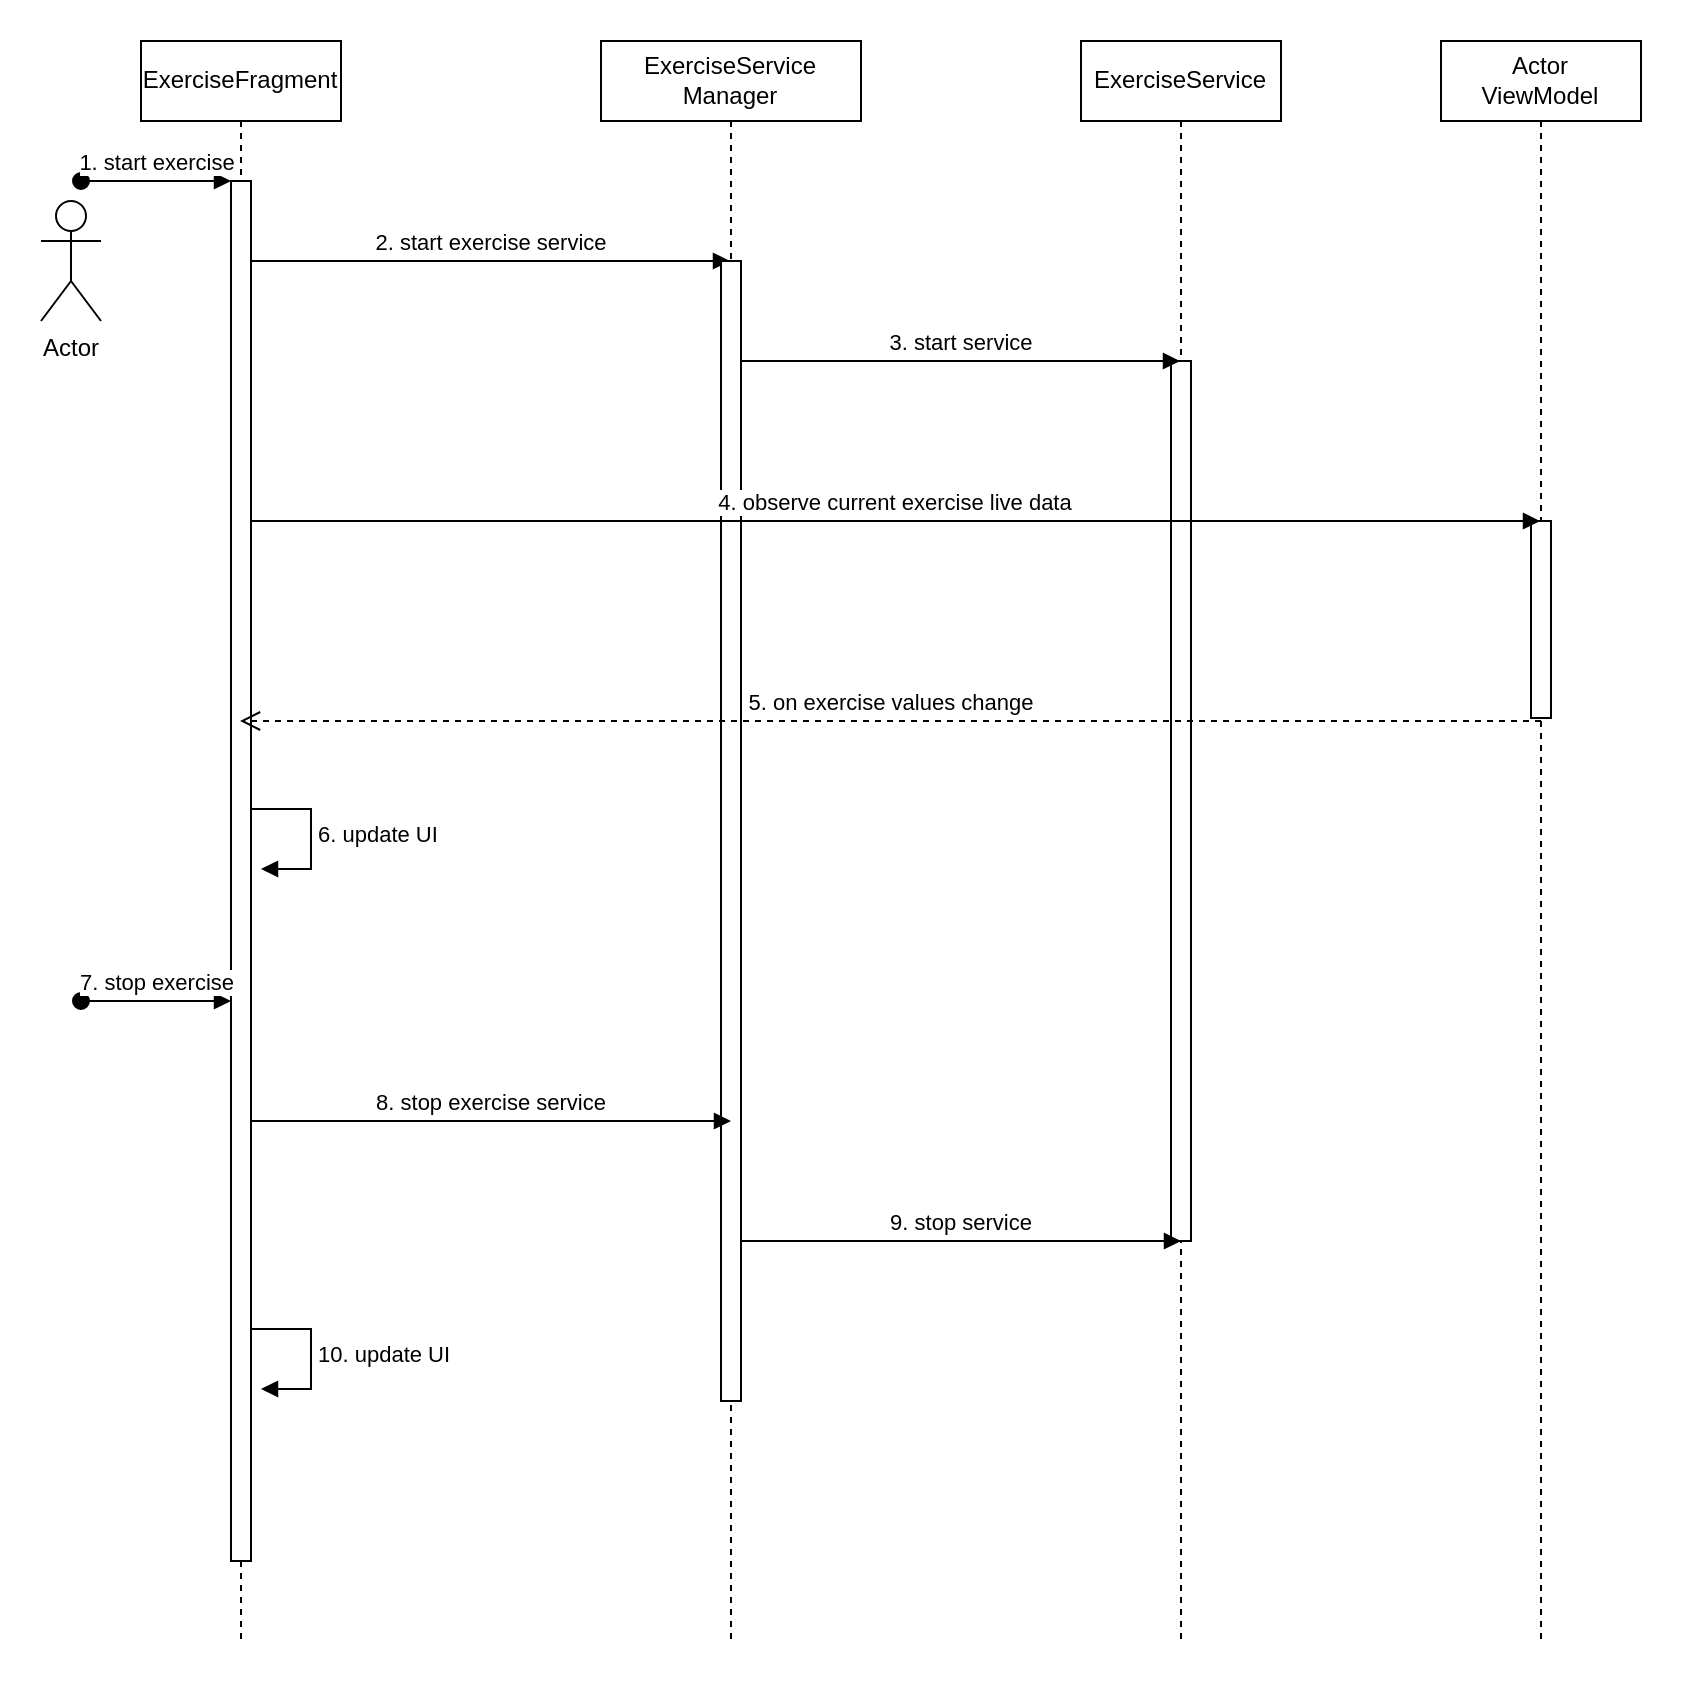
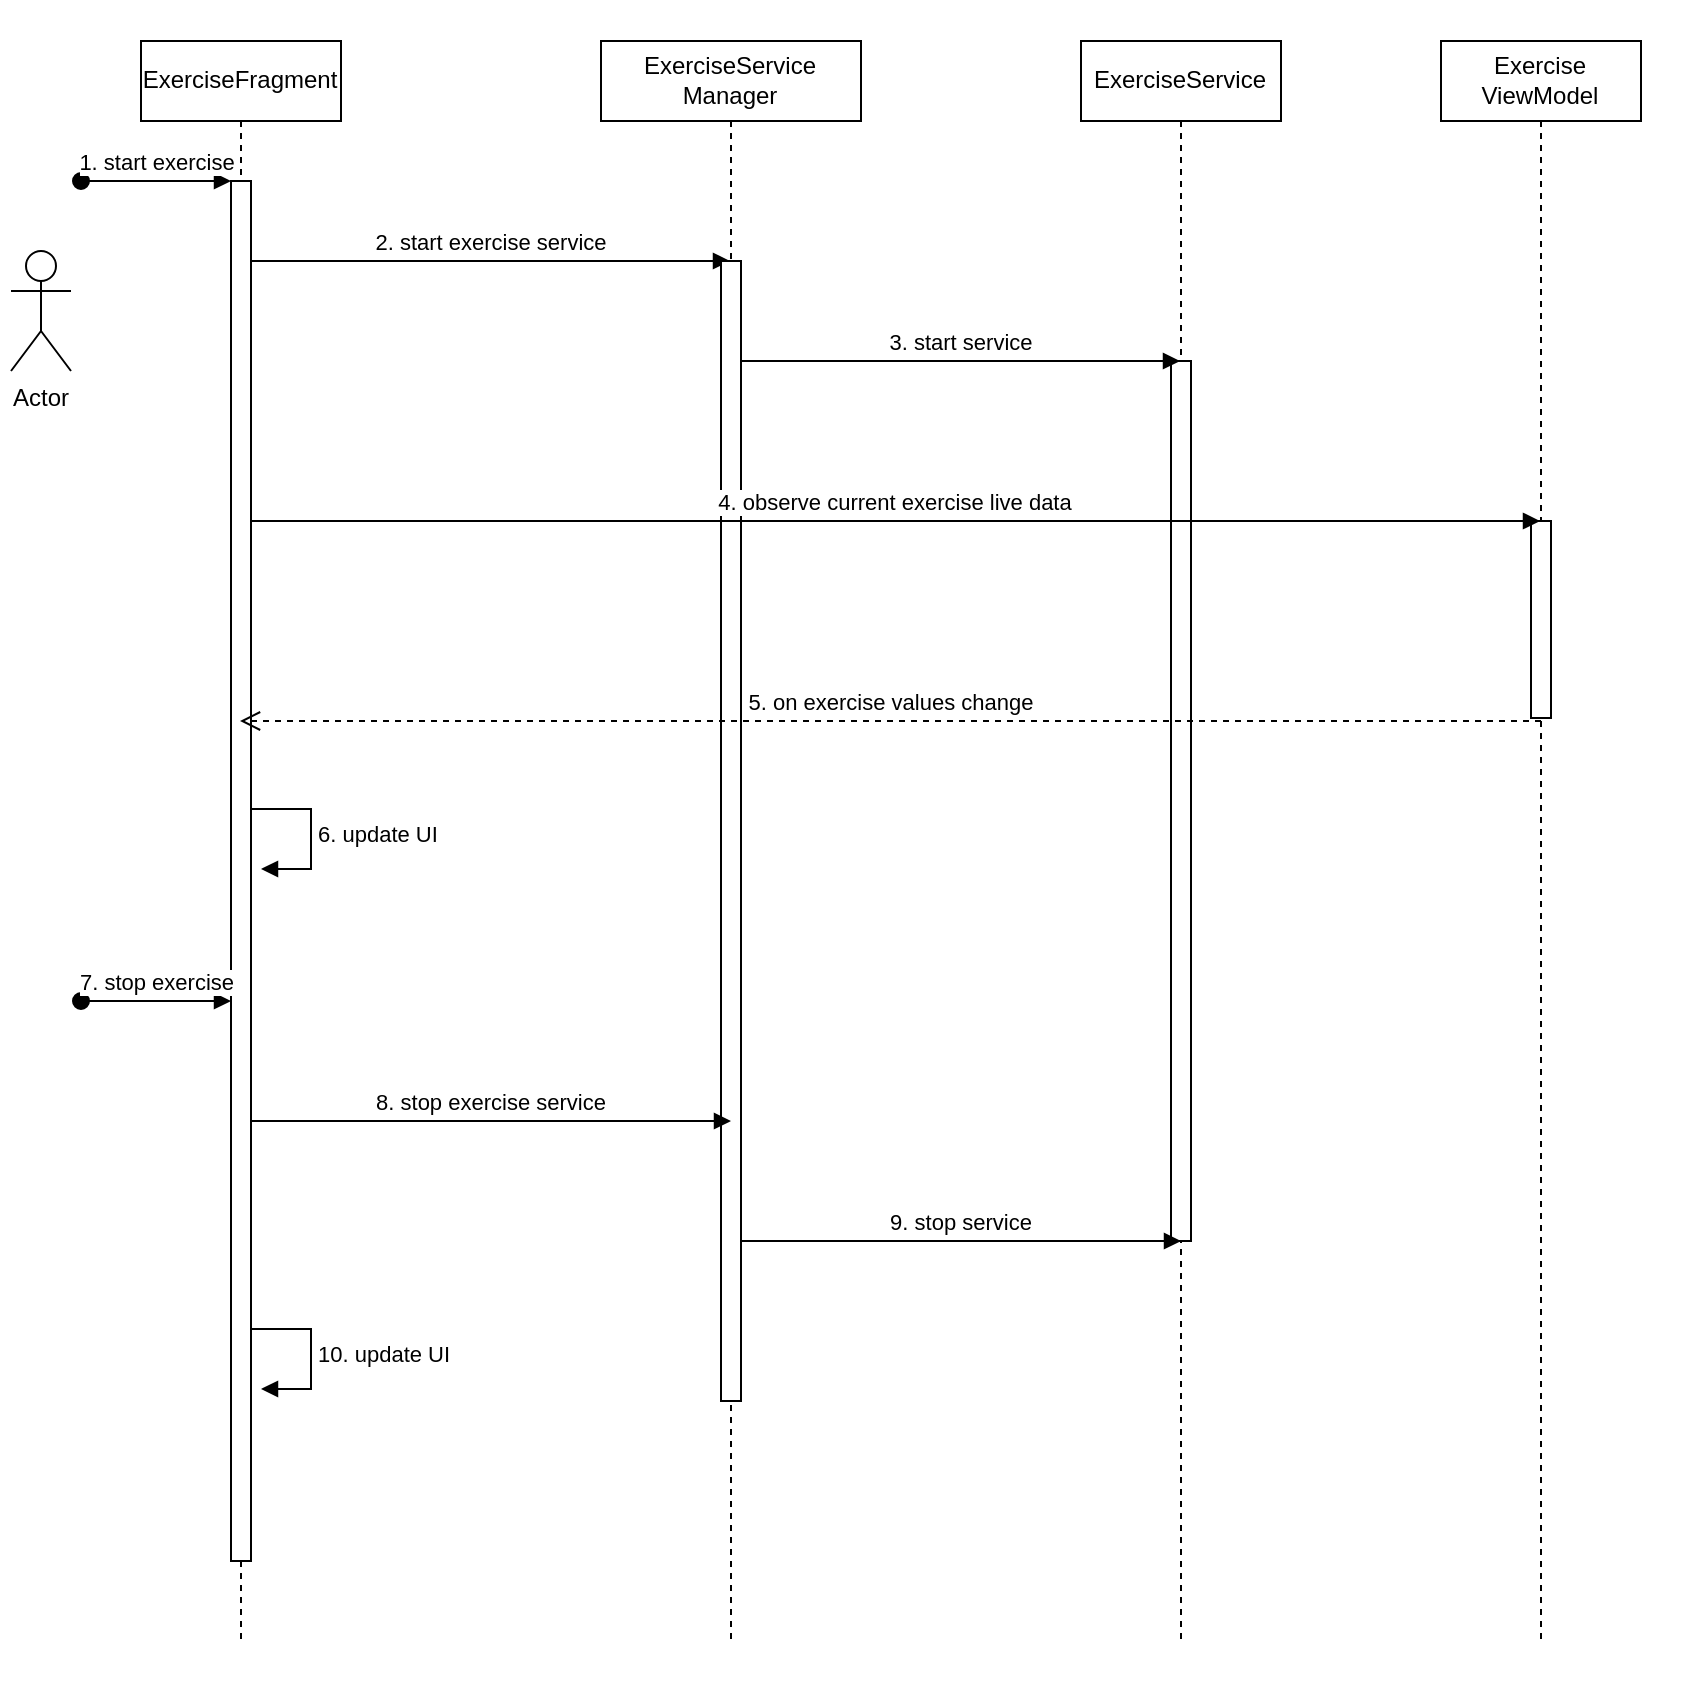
- <mxCell id="14" value="Actor&lt;br&gt;ViewModel" style="shape=umlLifeline;perimeter=lifelinePerimeter;whiteSpace=wrap;html=1;container=1;dropTarget=0;collapsible=0;recursiveResize=0;outlineConnect=0;portConstraint=eastwest;newEdgeStyle={&quot;edgeStyle&quot;:&quot;elbowEdgeStyle&quot;,&quot;elbow&quot;:&quot;vertical&quot;,&quot;curved&quot;:0,&quot;rounded&quot;:0};" vertex="1" parent="1"><mxGeometry x="720" y="20" width="100" height="800" as="geometry" /></mxCell>
+ <mxCell id="14" value="Exercise&lt;br&gt;ViewModel" style="shape=umlLifeline;perimeter=lifelinePerimeter;whiteSpace=wrap;html=1;container=1;dropTarget=0;collapsible=0;recursiveResize=0;outlineConnect=0;portConstraint=eastwest;newEdgeStyle={&quot;edgeStyle&quot;:&quot;elbowEdgeStyle&quot;,&quot;elbow&quot;:&quot;vertical&quot;,&quot;curved&quot;:0,&quot;rounded&quot;:0};" vertex="1" parent="1"><mxGeometry x="720" y="20" width="100" height="800" as="geometry" /></mxCell>
- <mxCell id="7" value="Actor" style="shape=umlActor;verticalLabelPosition=bottom;verticalAlign=top;html=1;" vertex="1" parent="1"><mxGeometry x="20" y="100" width="30" height="60" as="geometry" /></mxCell>
+ <mxCell id="7" value="Actor" style="shape=umlActor;verticalLabelPosition=bottom;verticalAlign=top;html=1;" vertex="1" parent="1"><mxGeometry x="5" y="125" width="30" height="60" as="geometry" /></mxCell>
